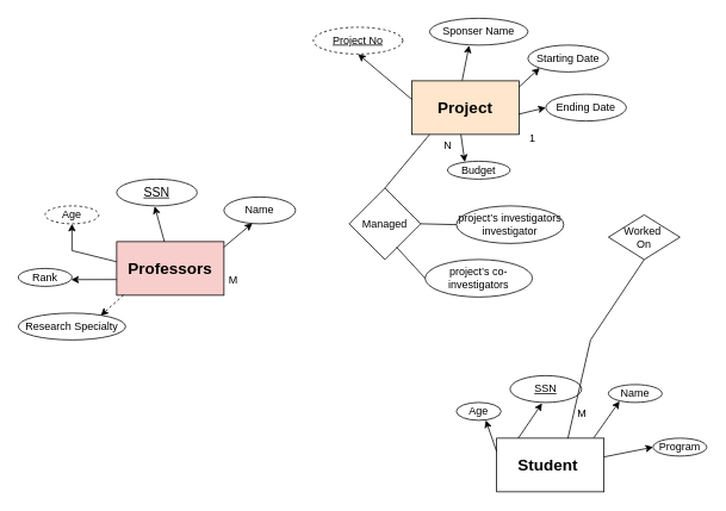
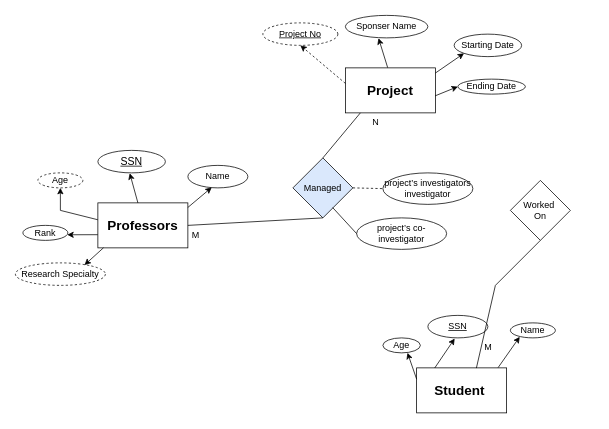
- <mxCell id="16" value="Sponser Name" style="ellipse;whiteSpace=wrap;html=1;" vertex="1" parent="1"><mxGeometry x="480" y="20" width="110" height="30" as="geometry" /></mxCell>
+ <mxCell id="16" value="Sponser Name" style="ellipse;whiteSpace=wrap;html=1;" vertex="1" parent="1"><mxGeometry x="460" y="20" width="110" height="30" as="geometry" /></mxCell>
- <mxCell id="18" value="Starting Date" style="ellipse;whiteSpace=wrap;html=1;" vertex="1" parent="1"><mxGeometry x="590" y="50" width="90" height="30" as="geometry" /></mxCell>
+ <mxCell id="18" value="Starting Date" style="ellipse;whiteSpace=wrap;html=1;" vertex="1" parent="1"><mxGeometry x="605" y="45" width="90" height="30" as="geometry" /></mxCell>
- <mxCell id="15" value="" style="edgeStyle=none;orthogonalLoop=1;jettySize=auto;html=1;rounded=0;exitX=0;exitY=0.345;exitDx=0;exitDy=0;exitPerimeter=0;entryX=0.5;entryY=1;entryDx=0;entryDy=0;" edge="1" parent="1" source="13" target="14"><mxGeometry width="100" relative="1" as="geometry"><mxPoint x="440" y="50" as="sourcePoint" /><mxPoint x="540" y="50" as="targetPoint" /><Array as="points" /></mxGeometry></mxCell>
+ <mxCell id="15" value="" style="edgeStyle=none;orthogonalLoop=1;jettySize=auto;html=1;rounded=0;exitX=0;exitY=0.345;exitDx=0;exitDy=0;exitPerimeter=0;entryX=0.5;entryY=1;entryDx=0;entryDy=0;dashed=1;" edge="1" parent="1" source="13" target="14"><mxGeometry width="100" relative="1" as="geometry"><mxPoint x="440" y="50" as="sourcePoint" /><mxPoint x="540" y="50" as="targetPoint" /><Array as="points" /></mxGeometry></mxCell>
- <mxCell id="13" value="&lt;h2&gt;Project&lt;/h2&gt;" style="rounded=0;whiteSpace=wrap;html=1;fillColor=#ffe6cc;" vertex="1" parent="1"><mxGeometry x="460" y="90" width="120" height="60" as="geometry" /></mxCell>
+ <mxCell id="13" value="&lt;h2&gt;Project&lt;/h2&gt;" style="rounded=0;whiteSpace=wrap;html=1;" vertex="1" parent="1"><mxGeometry x="460" y="90" width="120" height="60" as="geometry" /></mxCell>
- <mxCell id="20" value="Ending Date" style="ellipse;whiteSpace=wrap;html=1;" vertex="1" parent="1"><mxGeometry x="610" y="105" width="90" height="30" as="geometry" /></mxCell>
+ <mxCell id="20" value="Ending Date" style="ellipse;whiteSpace=wrap;html=1;" vertex="1" parent="1"><mxGeometry x="610" y="105" width="90" height="20" as="geometry" /></mxCell>
- <mxCell id="45" value="1" style="text;html=1;align=center;verticalAlign=middle;resizable=0;points=[];autosize=1;strokeColor=none;fillColor=none;" vertex="1" parent="1"><mxGeometry x="580" y="140" width="30" height="30" as="geometry" /></mxCell>
- <mxCell id="23" value="" style="edgeStyle=none;orthogonalLoop=1;jettySize=auto;html=1;rounded=0;entryX=0.278;entryY=0.042;entryDx=0;entryDy=0;entryPerimeter=0;exitX=0.458;exitY=0.998;exitDx=0;exitDy=0;exitPerimeter=0;" edge="1" parent="1" source="13" target="22"><mxGeometry width="100" relative="1" as="geometry"><mxPoint x="550" y="150" as="sourcePoint" /><mxPoint x="650" y="150" as="targetPoint" /><Array as="points" /></mxGeometry></mxCell>
- <mxCell id="22" value="Budget" style="ellipse;whiteSpace=wrap;html=1;" vertex="1" parent="1"><mxGeometry x="500" y="180" width="70" height="20" as="geometry" /></mxCell>
- <mxCell id="33" value="Managed" style="rhombus;whiteSpace=wrap;html=1;" vertex="1" parent="1"><mxGeometry x="390" y="210" width="80" height="80" as="geometry" /></mxCell>
+ <mxCell id="33" value="Managed" style="rhombus;whiteSpace=wrap;html=1;fillColor=#dae8fc;" vertex="1" parent="1"><mxGeometry x="390" y="210" width="80" height="80" as="geometry" /></mxCell>
- <mxCell id="39" value="" style="endArrow=none;html=1;rounded=0;entryX=0;entryY=0.5;entryDx=0;entryDy=0;exitX=1;exitY=0.5;exitDx=0;exitDy=0;" edge="1" parent="1" source="33" target="36"><mxGeometry width="50" height="50" relative="1" as="geometry"><mxPoint x="460" y="330" as="sourcePoint" /><mxPoint x="510" y="280" as="targetPoint" /></mxGeometry></mxCell>
+ <mxCell id="39" value="" style="endArrow=none;html=1;rounded=0;entryX=0;entryY=0.5;entryDx=0;entryDy=0;exitX=1;exitY=0.5;exitDx=0;exitDy=0;dashed=1;" edge="1" parent="1" source="33" target="36"><mxGeometry width="50" height="50" relative="1" as="geometry"><mxPoint x="460" y="330" as="sourcePoint" /><mxPoint x="510" y="280" as="targetPoint" /></mxGeometry></mxCell>
- <mxCell id="42" value="Worked&amp;nbsp;&lt;div&gt;On&lt;/div&gt;" style="rhombus;whiteSpace=wrap;html=1;" vertex="1" parent="1"><mxGeometry x="680" y="240" width="80" height="50" as="geometry" /></mxCell>
+ <mxCell id="42" value="Worked&amp;nbsp;&lt;div&gt;On&lt;/div&gt;" style="rhombus;whiteSpace=wrap;html=1;" vertex="1" parent="1"><mxGeometry x="680" y="240" width="80" height="80" as="geometry" /></mxCell>
+ <mxCell id="37" value="" style="endArrow=none;html=1;rounded=0;entryX=0.5;entryY=1;entryDx=0;entryDy=0;exitX=1;exitY=0.5;exitDx=0;exitDy=0;" edge="1" parent="1" source="2" target="33"><mxGeometry width="50" height="50" relative="1" as="geometry"><mxPoint x="290" y="410" as="sourcePoint" /><mxPoint x="340" y="360" as="targetPoint" /></mxGeometry></mxCell>
- <mxCell id="2" value="&lt;h2&gt;Professors&lt;/h2&gt;" style="rounded=0;whiteSpace=wrap;html=1;fillColor=#f8cecc;" vertex="1" parent="1"><mxGeometry x="130" y="270" width="120" height="60" as="geometry" /></mxCell>
+ <mxCell id="2" value="&lt;h2&gt;Professors&lt;/h2&gt;" style="rounded=0;whiteSpace=wrap;html=1;" vertex="1" parent="1"><mxGeometry x="130" y="270" width="120" height="60" as="geometry" /></mxCell>
- <mxCell id="9" value="Rank" style="ellipse;whiteSpace=wrap;html=1;" vertex="1" parent="1"><mxGeometry x="20" y="300" width="60" height="20" as="geometry" /></mxCell>
+ <mxCell id="9" value="Rank" style="ellipse;whiteSpace=wrap;html=1;" vertex="1" parent="1"><mxGeometry x="30" y="300" width="60" height="20" as="geometry" /></mxCell>
- <mxCell id="40" value="project’s co-investigators" style="ellipse;whiteSpace=wrap;html=1;" vertex="1" parent="1"><mxGeometry x="475" y="290" width="120" height="42" as="geometry" /></mxCell>
+ <mxCell id="40" value="project’s co-investigator" style="ellipse;whiteSpace=wrap;html=1;" vertex="1" parent="1"><mxGeometry x="475" y="290" width="120" height="42" as="geometry" /></mxCell>
- <mxCell id="12" value="" style="edgeStyle=none;orthogonalLoop=1;jettySize=auto;html=1;rounded=0;exitX=0.063;exitY=0.997;exitDx=0;exitDy=0;exitPerimeter=0;entryX=0.768;entryY=0.094;entryDx=0;entryDy=0;entryPerimeter=0;dashed=1;" edge="1" parent="1" source="2" target="11"><mxGeometry width="100" relative="1" as="geometry"><mxPoint x="170" y="370" as="sourcePoint" /><mxPoint x="270" y="370" as="targetPoint" /><Array as="points" /></mxGeometry></mxCell>
+ <mxCell id="12" value="" style="edgeStyle=none;orthogonalLoop=1;jettySize=auto;html=1;rounded=0;exitX=0.063;exitY=0.997;exitDx=0;exitDy=0;exitPerimeter=0;entryX=0.768;entryY=0.094;entryDx=0;entryDy=0;entryPerimeter=0;" edge="1" parent="1" source="2" target="11"><mxGeometry width="100" relative="1" as="geometry"><mxPoint x="170" y="370" as="sourcePoint" /><mxPoint x="270" y="370" as="targetPoint" /><Array as="points" /></mxGeometry></mxCell>
- <mxCell id="11" value="Research&amp;nbsp;&lt;span style=&quot;background-color: initial;&quot;&gt;Specialty&lt;/span&gt;" style="ellipse;whiteSpace=wrap;html=1;" vertex="1" parent="1"><mxGeometry x="20" y="350" width="120" height="30" as="geometry" /></mxCell>
+ <mxCell id="11" value="Research&amp;nbsp;&lt;span style=&quot;background-color: initial;&quot;&gt;Specialty&lt;/span&gt;" style="ellipse;whiteSpace=wrap;html=1;dashed=1;" vertex="1" parent="1"><mxGeometry x="20" y="350" width="120" height="30" as="geometry" /></mxCell>
- <mxCell id="31" value="Program" style="ellipse;whiteSpace=wrap;html=1;" vertex="1" parent="1"><mxGeometry x="730" y="490" width="60" height="20" as="geometry" /></mxCell>
- <mxCell id="32" value="" style="edgeStyle=none;orthogonalLoop=1;jettySize=auto;html=1;rounded=0;exitX=1.002;exitY=0.349;exitDx=0;exitDy=0;exitPerimeter=0;entryX=0;entryY=0.5;entryDx=0;entryDy=0;" edge="1" parent="1" source="24" target="31"><mxGeometry width="100" relative="1" as="geometry"><mxPoint x="700" y="530" as="sourcePoint" /><mxPoint x="800" y="530" as="targetPoint" /><Array as="points" /></mxGeometry></mxCell>
